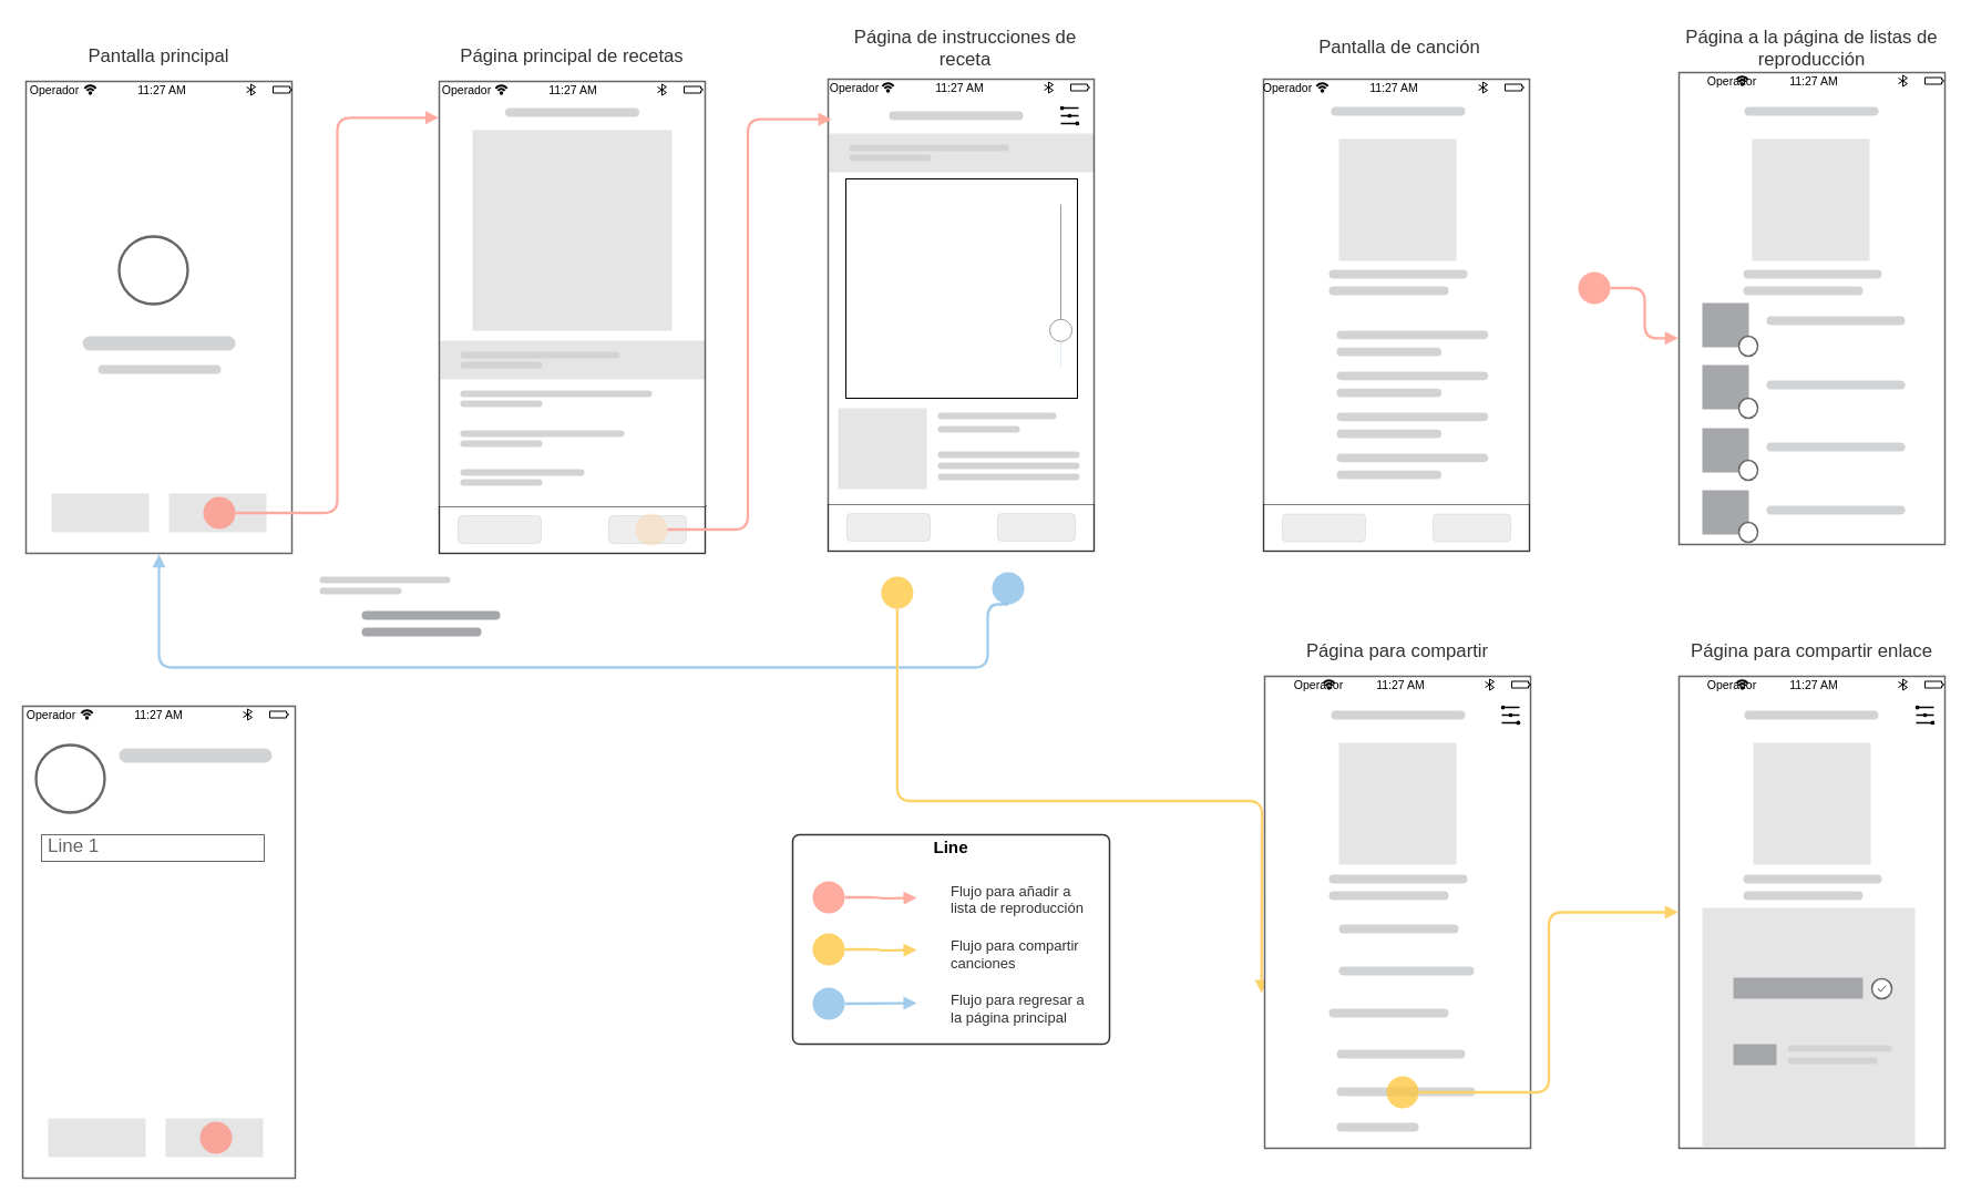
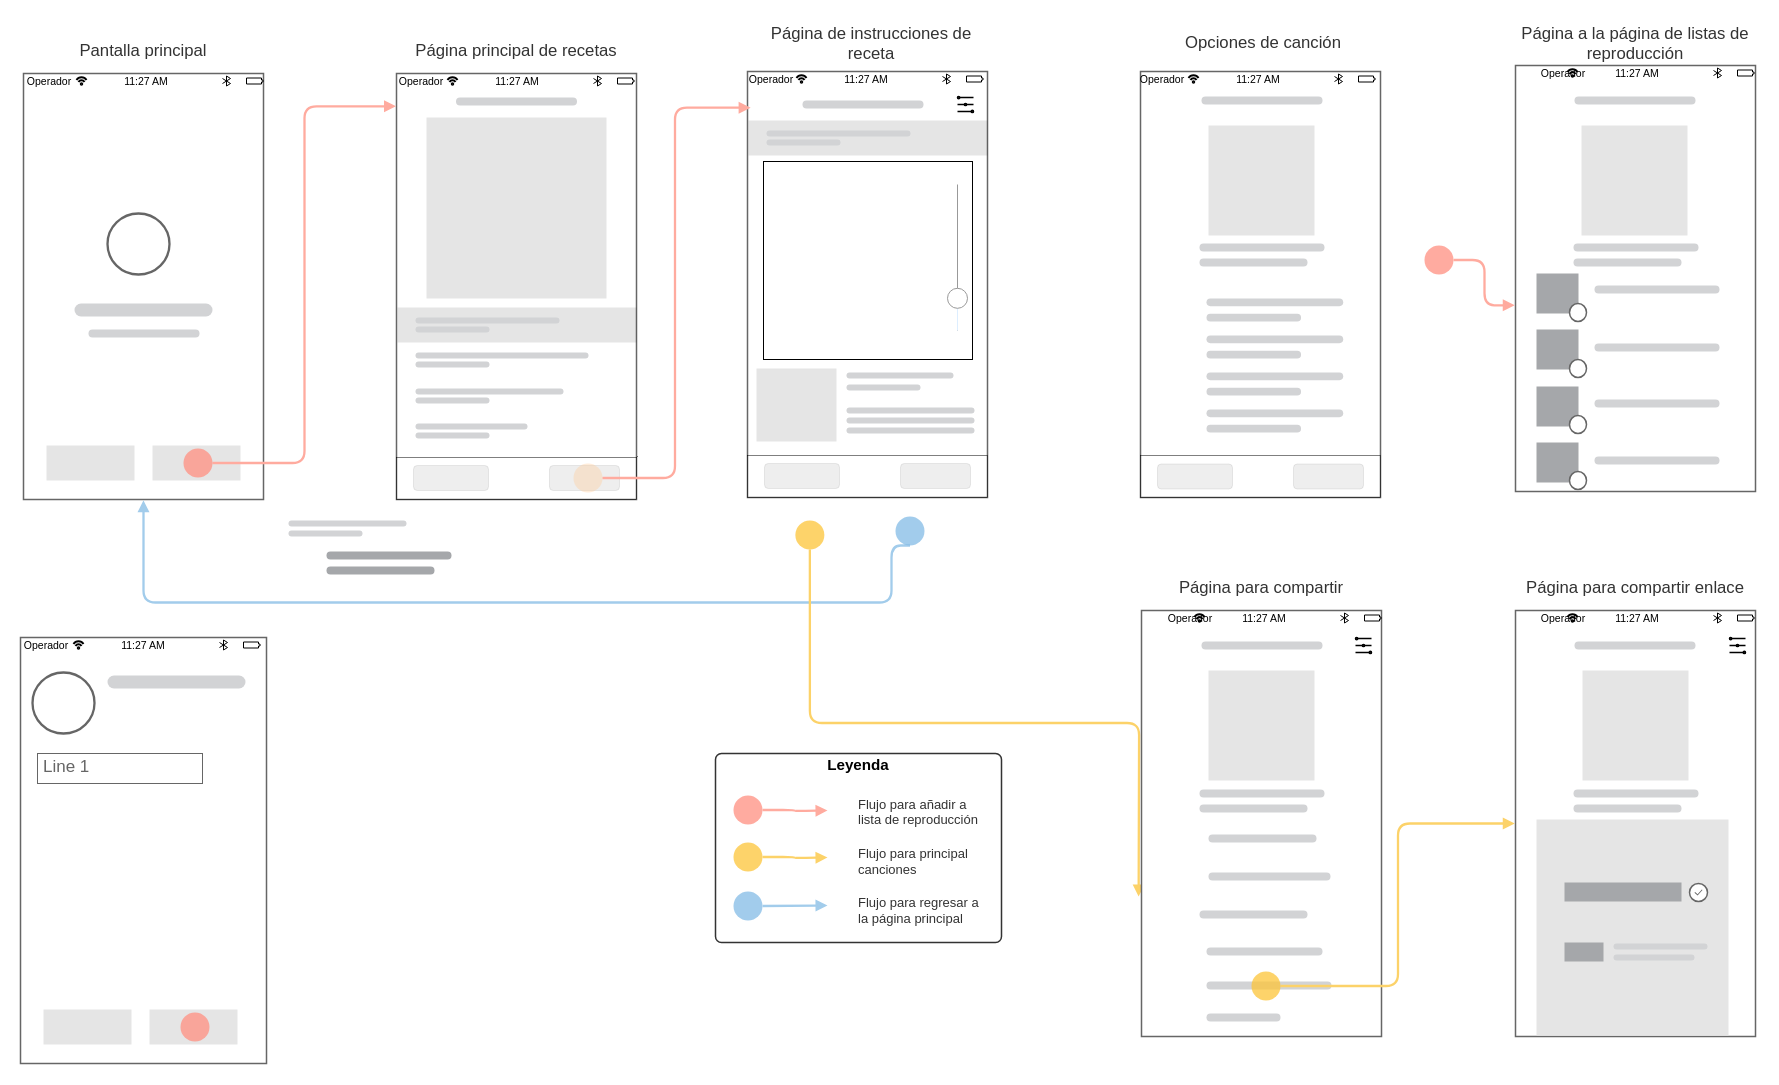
- <mxCell id="119" value="Pantalla de canción" style="html=1;overflow=block;blockSpacing=1;whiteSpace=wrap;fontSize=16.7;fontColor=#333333;spacing=3.8;strokeOpacity=0;fillOpacity=0;fillColor=#ffffff;strokeWidth=1.5;lucidId=KJYELisxIE2X;" vertex="1" parent="1"><mxGeometry x="1143" y="20" width="240" height="45" as="geometry" /></mxCell>
+ <mxCell id="119" value="Opciones de canción" style="html=1;overflow=block;blockSpacing=1;whiteSpace=wrap;fontSize=16.7;fontColor=#333333;spacing=3.8;strokeOpacity=0;fillOpacity=0;fillColor=#ffffff;strokeWidth=1.5;lucidId=KJYELisxIE2X;" vertex="1" parent="1"><mxGeometry x="1143" y="20" width="240" height="45" as="geometry" /></mxCell>
- <mxCell id="197" value="Line 1" style="strokeWidth=1;shadow=0;dashed=0;align=center;html=1;shape=mxgraph.mockup.text.textBox;fontColor=#666666;align=left;fontSize=17;spacingLeft=4;spacingTop=-3;whiteSpace=wrap;strokeColor=#666666;mainText=;labelBorderColor=none;" vertex="1" parent="194"><mxGeometry x="17" y="116" width="201" height="24" as="geometry" /></mxCell>
+ <mxCell id="197" value="Line 1" style="strokeWidth=1;shadow=0;dashed=0;align=center;html=1;shape=mxgraph.mockup.text.textBox;fontColor=#666666;align=left;fontSize=17;spacingLeft=4;spacingTop=-3;whiteSpace=wrap;strokeColor=#666666;mainText=;labelBorderColor=none;" vertex="1" parent="194"><mxGeometry x="17" y="116" width="165" height="30" as="geometry" /></mxCell>
- <mxCell id="150" value="Line" style="html=1;overflow=block;blockSpacing=1;whiteSpace=wrap;fontSize=15.2;fontColor=default;fontStyle=1;spacing=3.8;verticalAlign=top;strokeColor=#333333;strokeOpacity=100;rounded=1;absoluteArcSize=1;arcSize=12;strokeWidth=1.5;lucidId=KJYEr3ntV~JP;container=1;collapsible=0;" vertex="1" parent="1"><mxGeometry x="715" y="753" width="286" height="189" as="geometry" /></mxCell>
+ <mxCell id="150" value="Leyenda" style="html=1;overflow=block;blockSpacing=1;whiteSpace=wrap;fontSize=15.2;fontColor=default;fontStyle=1;spacing=3.8;verticalAlign=top;strokeColor=#333333;strokeOpacity=100;rounded=1;absoluteArcSize=1;arcSize=12;strokeWidth=1.5;lucidId=KJYEr3ntV~JP;container=1;collapsible=0;" vertex="1" parent="1"><mxGeometry x="715" y="753" width="286" height="189" as="geometry" /></mxCell>
- <mxCell id="152" value="Flujo para compartir canciones" style="html=1;overflow=block;blockSpacing=1;whiteSpace=wrap;fontSize=13;fontColor=#333333;align=left;spacingLeft=3;spacing=3.8;strokeOpacity=0;fillOpacity=0;rounded=1;absoluteArcSize=1;arcSize=7.5;fillColor=#ffffff;strokeWidth=1.5;lucidId=KJYEwKY3CiSS;" vertex="1" parent="150"><mxGeometry x="137" y="89" width="135" height="29" as="geometry" /></mxCell>
+ <mxCell id="152" value="Flujo para principal canciones" style="html=1;overflow=block;blockSpacing=1;whiteSpace=wrap;fontSize=13;fontColor=#333333;align=left;spacingLeft=3;spacing=3.8;strokeOpacity=0;fillOpacity=0;rounded=1;absoluteArcSize=1;arcSize=7.5;fillColor=#ffffff;strokeWidth=1.5;lucidId=KJYEwKY3CiSS;" vertex="1" parent="150"><mxGeometry x="137" y="89" width="135" height="29" as="geometry" /></mxCell>
